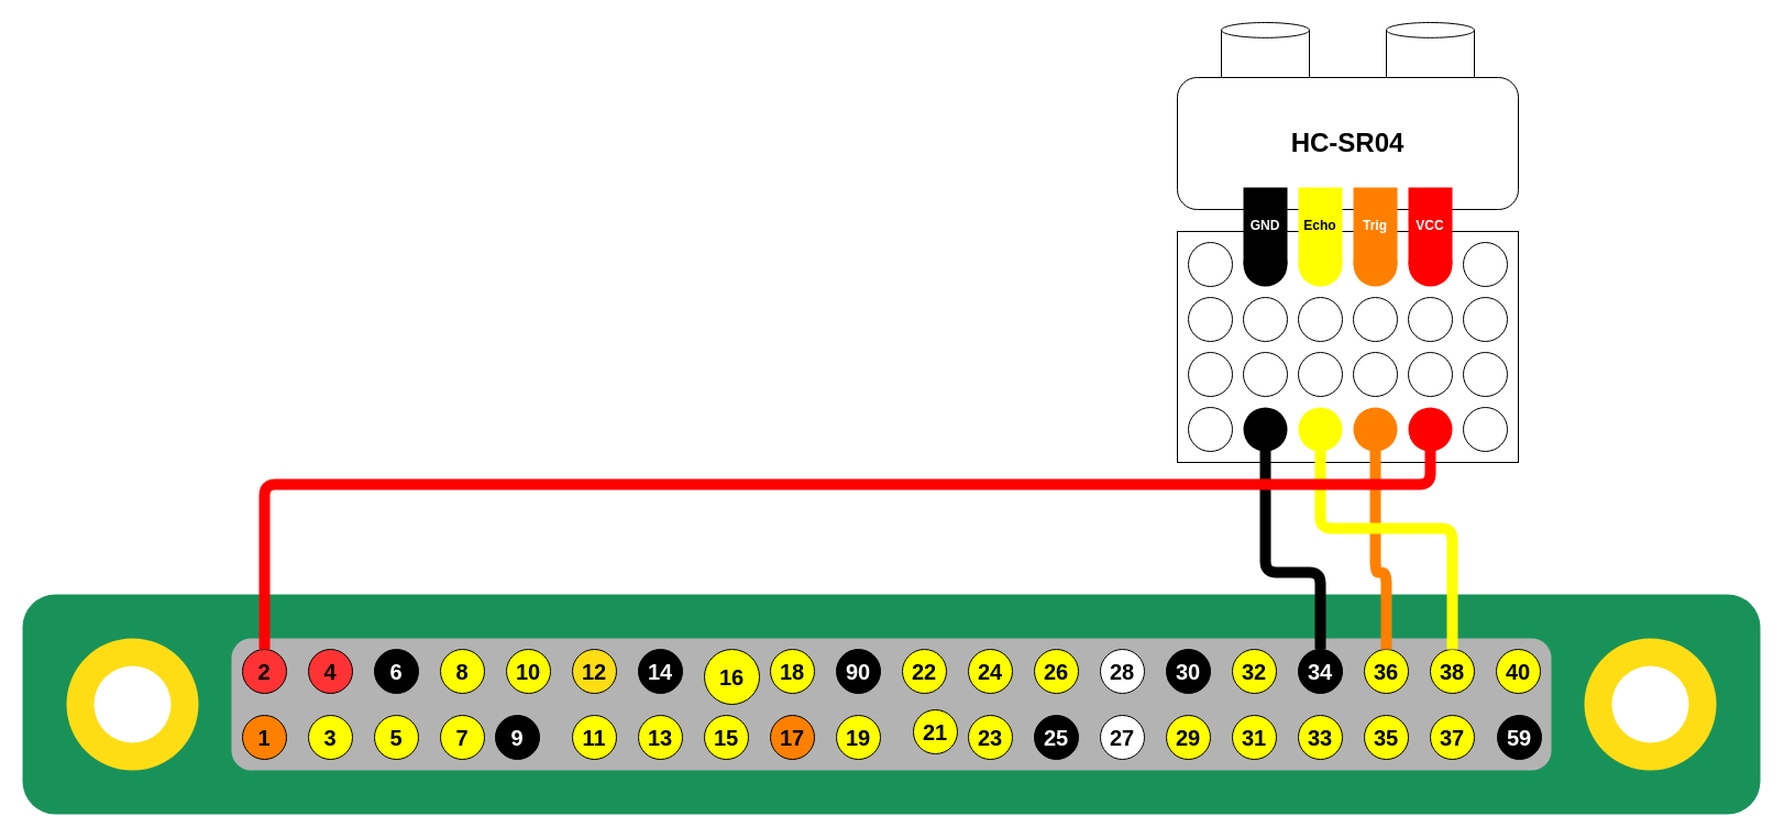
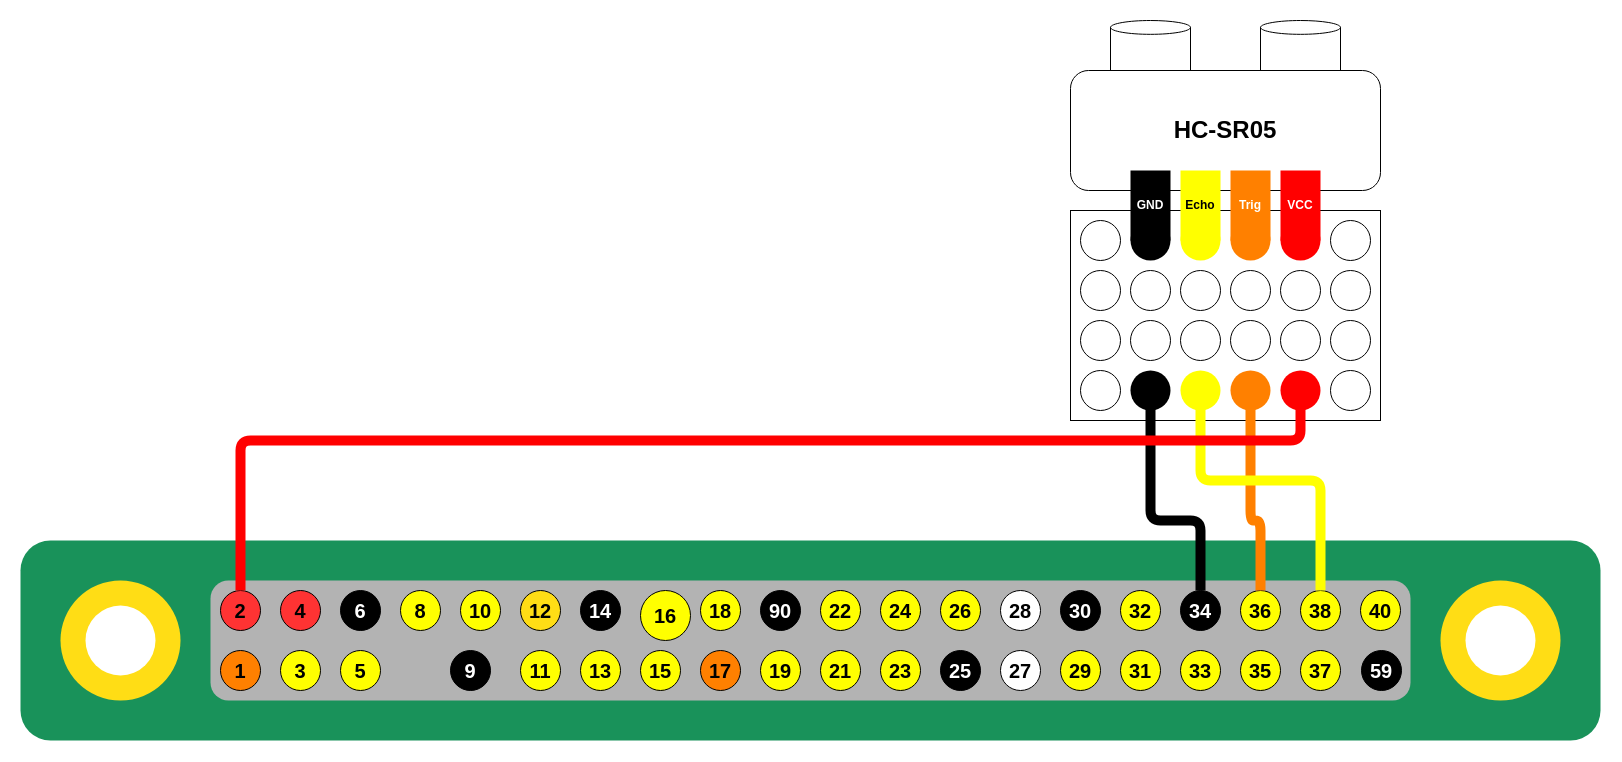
- <mxCell id="51" value="HC-SR04" style="rounded=1;whiteSpace=wrap;html=1;fontSize=24;fontStyle=1" parent="1" vertex="1"><mxGeometry x="1070" y="70" width="310" height="120" as="geometry" /></mxCell>
+ <mxCell id="51" value="HC-SR05" style="rounded=1;whiteSpace=wrap;html=1;fontSize=24;fontStyle=1" parent="1" vertex="1"><mxGeometry x="1070" y="70" width="310" height="120" as="geometry" /></mxCell>
- <mxCell id="21" value="21" style="ellipse;whiteSpace=wrap;html=1;aspect=fixed;fontStyle=1;fontSize=20;fillColor=#FFFF00;" parent="1" vertex="1"><mxGeometry x="830" y="645" width="40" height="40" as="geometry" /></mxCell>
+ <mxCell id="21" value="21" style="ellipse;whiteSpace=wrap;html=1;aspect=fixed;fontStyle=1;fontSize=20;fillColor=#FFFF00;" parent="1" vertex="1"><mxGeometry x="820" y="650" width="40" height="40" as="geometry" /></mxCell>
- <mxCell id="26" value="7" style="ellipse;whiteSpace=wrap;html=1;aspect=fixed;fontStyle=1;fontSize=20;fillColor=#FFFF00;" parent="1" vertex="1"><mxGeometry x="400" y="650" width="40" height="40" as="geometry" /></mxCell>
